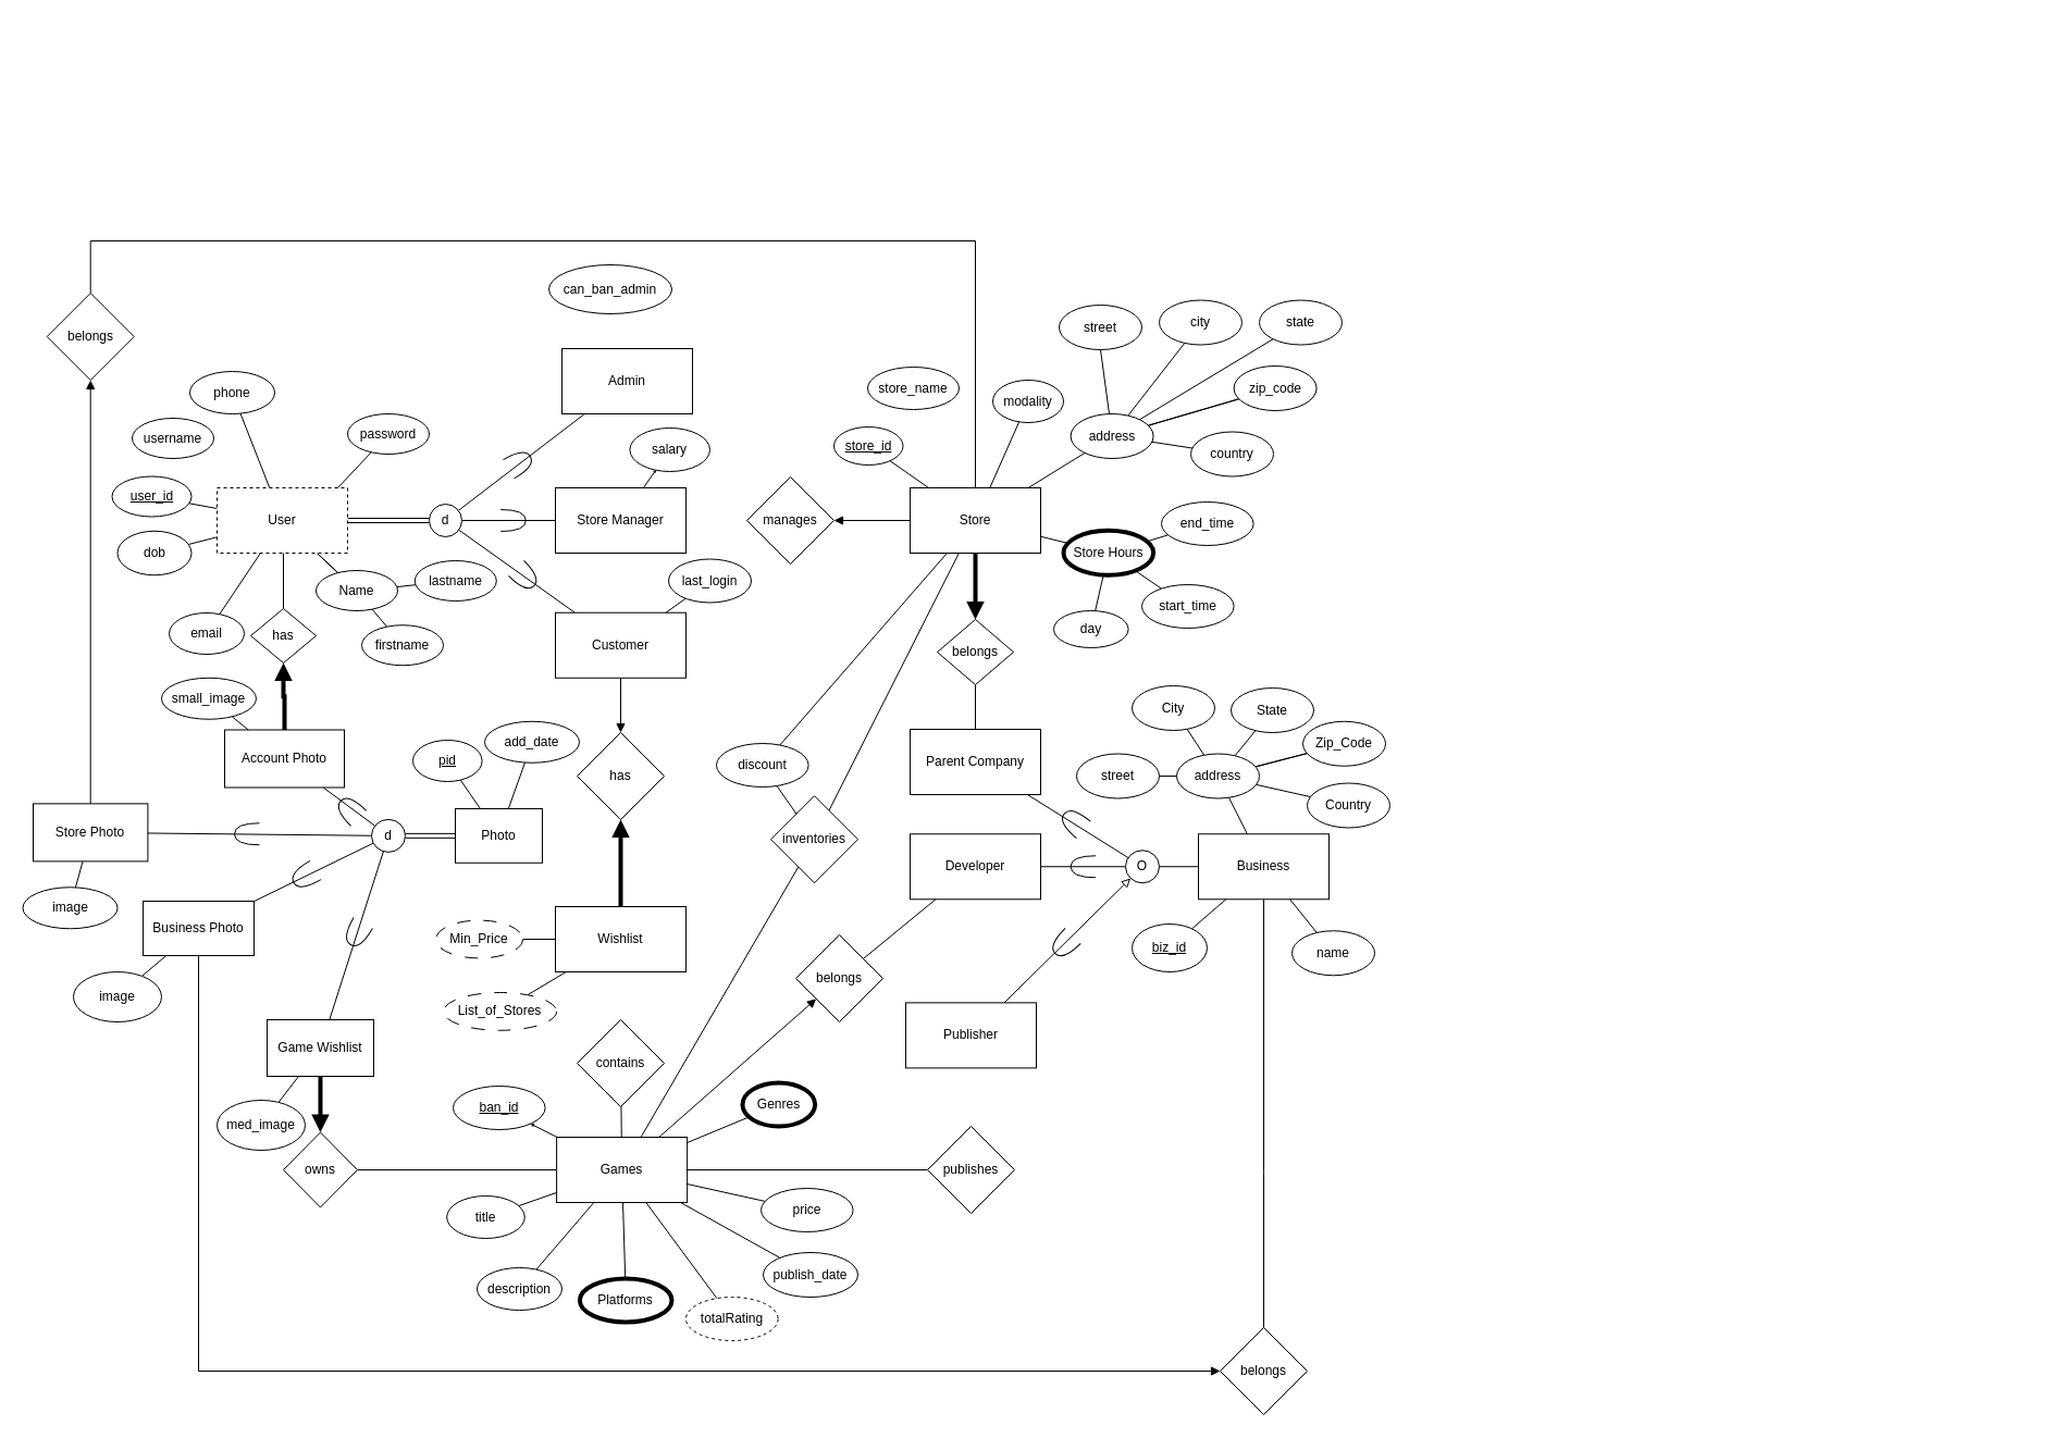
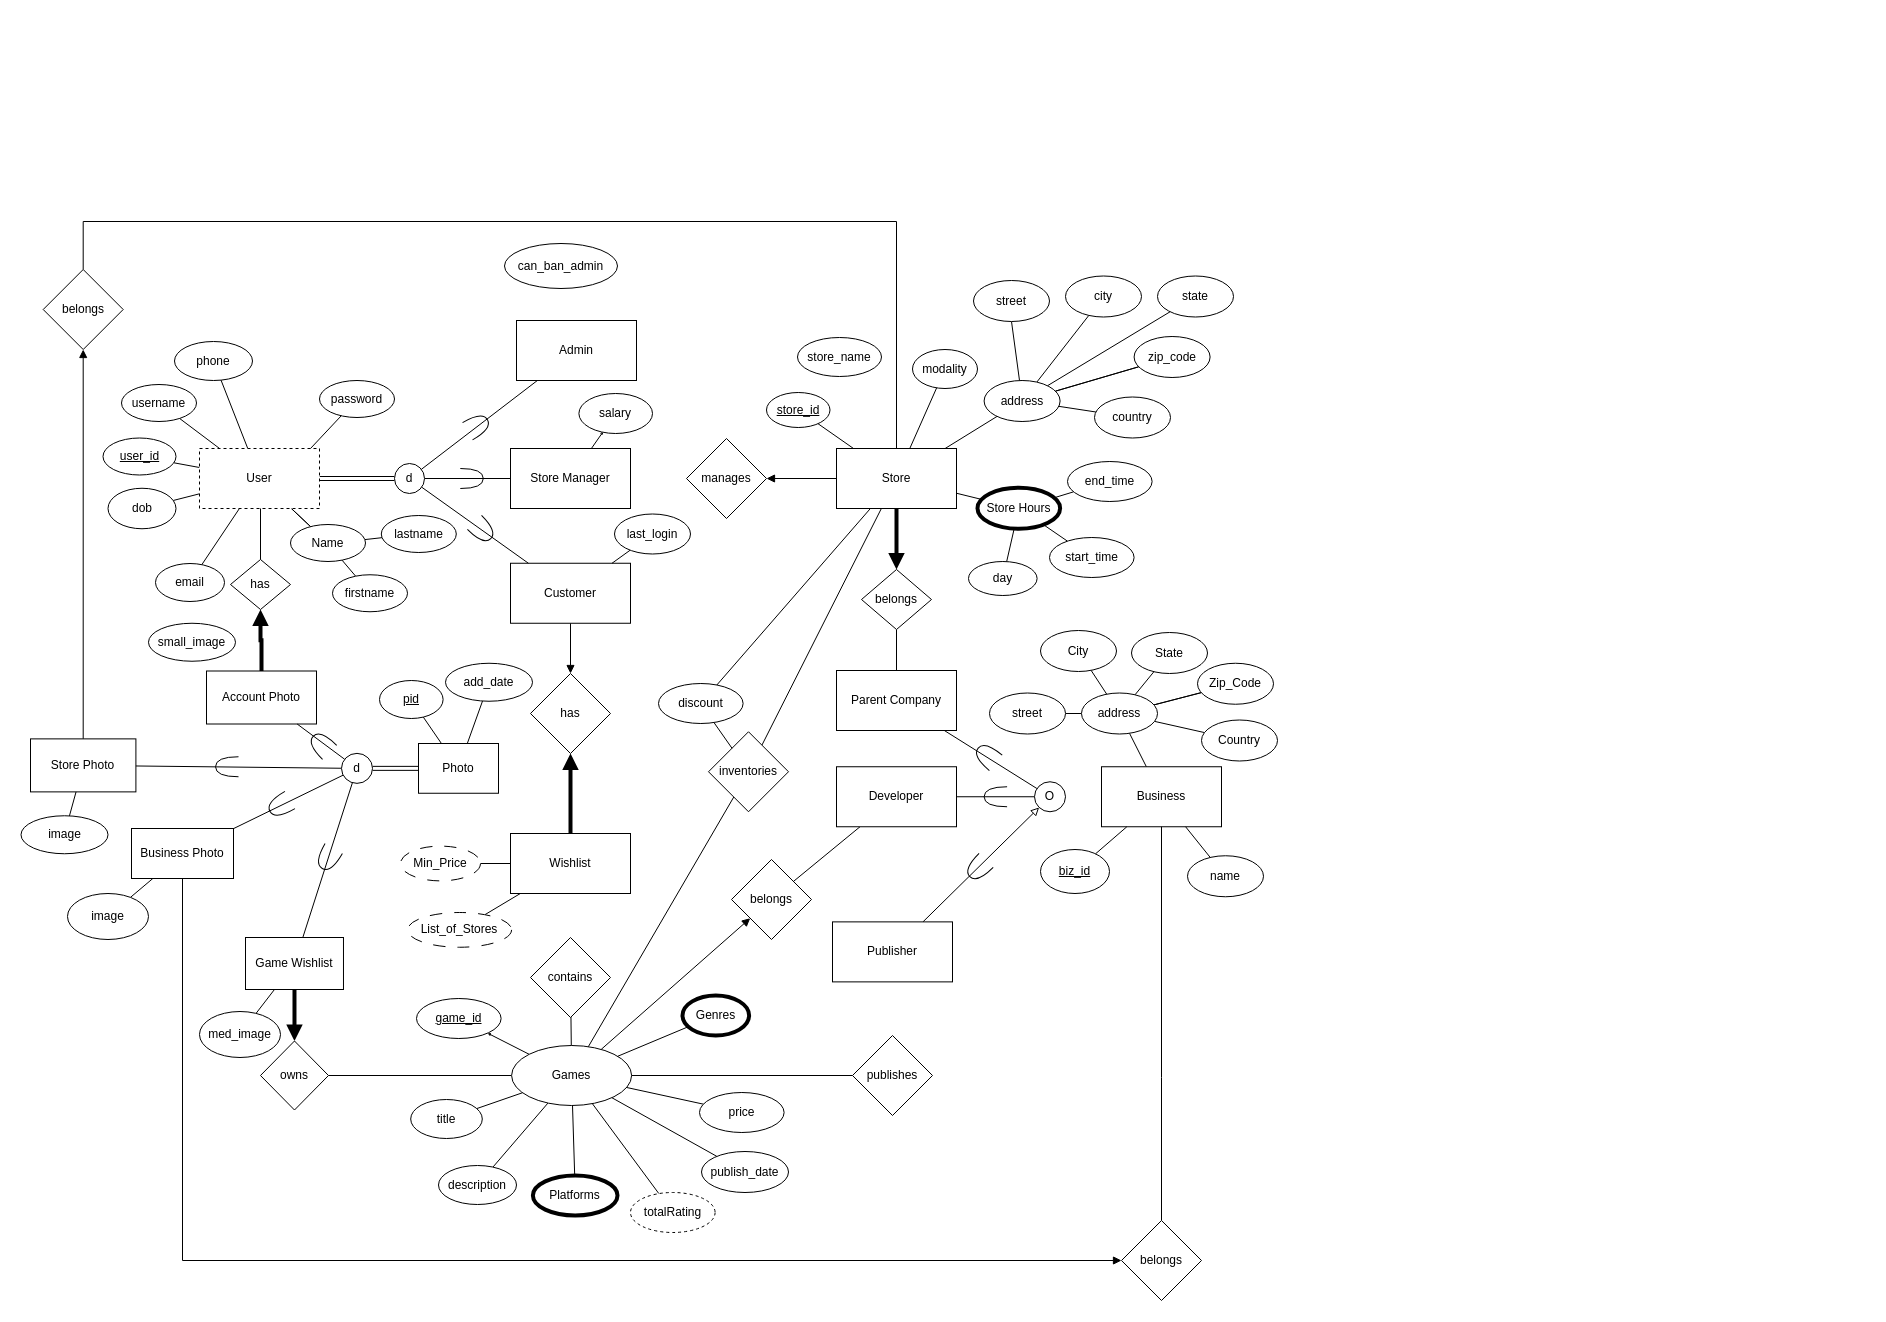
+ <mxCell id="22" style="edgeStyle=none;rounded=1;orthogonalLoop=1;jettySize=auto;html=1;endArrow=none;endFill=0;" parent="1" source="23" target="123" edge="1"><mxGeometry relative="1" as="geometry" /></mxCell>
- <mxCell id="138" style="rounded=0;orthogonalLoop=1;jettySize=auto;html=1;endArrow=none;endFill=0;" parent="1" source="139" target="106" edge="1"><mxGeometry relative="1" as="geometry"><mxPoint x="-620.97" y="775.509" as="targetPoint" /></mxGeometry></mxCell>
- <mxCell id="87" style="rounded=0;orthogonalLoop=1;jettySize=auto;html=1;endArrow=none;endFill=0;" parent="1" source="88" target="90" edge="1"><mxGeometry relative="1" as="geometry" /></mxCell>
- <mxCell id="146" value="&lt;u&gt;ban_id&lt;/u&gt;" style="ellipse;whiteSpace=wrap;html=1;rounded=0;" parent="1" vertex="1"><mxGeometry x="416" y="998" width="84.6" height="40" as="geometry" /></mxCell>
+ <mxCell id="146" value="&lt;u&gt;game_id&lt;/u&gt;" style="ellipse;whiteSpace=wrap;html=1;rounded=0;" parent="1" vertex="1"><mxGeometry x="416" y="998" width="84.6" height="40" as="geometry" /></mxCell>
- <mxCell id="12" value="Games" style="whiteSpace=wrap;html=1;rounded=0;strokeWidth=1;" parent="1" vertex="1"><mxGeometry x="511.1" y="1045" width="120" height="60" as="geometry" /></mxCell>
+ <mxCell id="12" value="Games" style="ellipse;whiteSpace=wrap;html=1;strokeWidth=1;" parent="1" vertex="1"><mxGeometry x="511.1" y="1045" width="120" height="60" as="geometry" /></mxCell>
